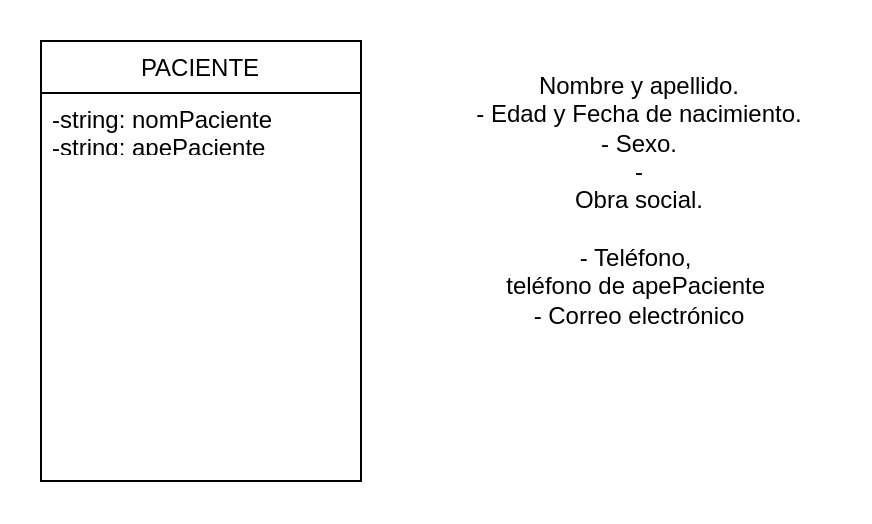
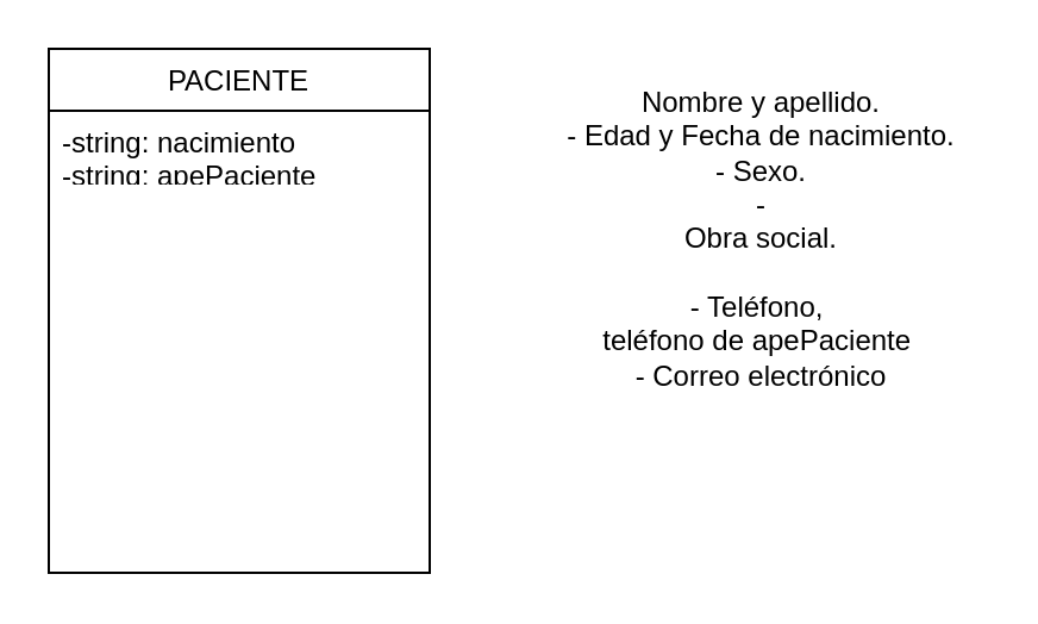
- <mxCell id="3" value="-string: nomPaciente&#10;-string: apePaciente&#10;-char: sexPaciente&#10;-int: edadPaciente&#10;-date:fechaNac&#10;-string: osPaciente&#10;-int: telefonoPaciente&#10;-string: correoPaciente&#10;-int: telCont?" style="text;align=left;verticalAlign=top;spacingLeft=4;spacingRight=4;overflow=hidden;rotatable=0;points=[[0,0.5],[1,0.5]];portConstraint=eastwest;rounded=0;shadow=0;html=0;" parent="2" vertex="1"><mxGeometry y="26" width="160" height="26" as="geometry" /></mxCell>
+ <mxCell id="3" value="-string: nacimiento&#10;-string: apePaciente&#10;-char: sexPaciente&#10;-int: edadPaciente&#10;-date:fechaNac&#10;-string: osPaciente&#10;-int: telefonoPaciente&#10;-string: correoPaciente&#10;-int: telCont?" style="text;align=left;verticalAlign=top;spacingLeft=4;spacingRight=4;overflow=hidden;rotatable=0;points=[[0,0.5],[1,0.5]];portConstraint=eastwest;rounded=0;shadow=0;html=0;" parent="2" vertex="1"><mxGeometry y="26" width="160" height="26" as="geometry" /></mxCell>
